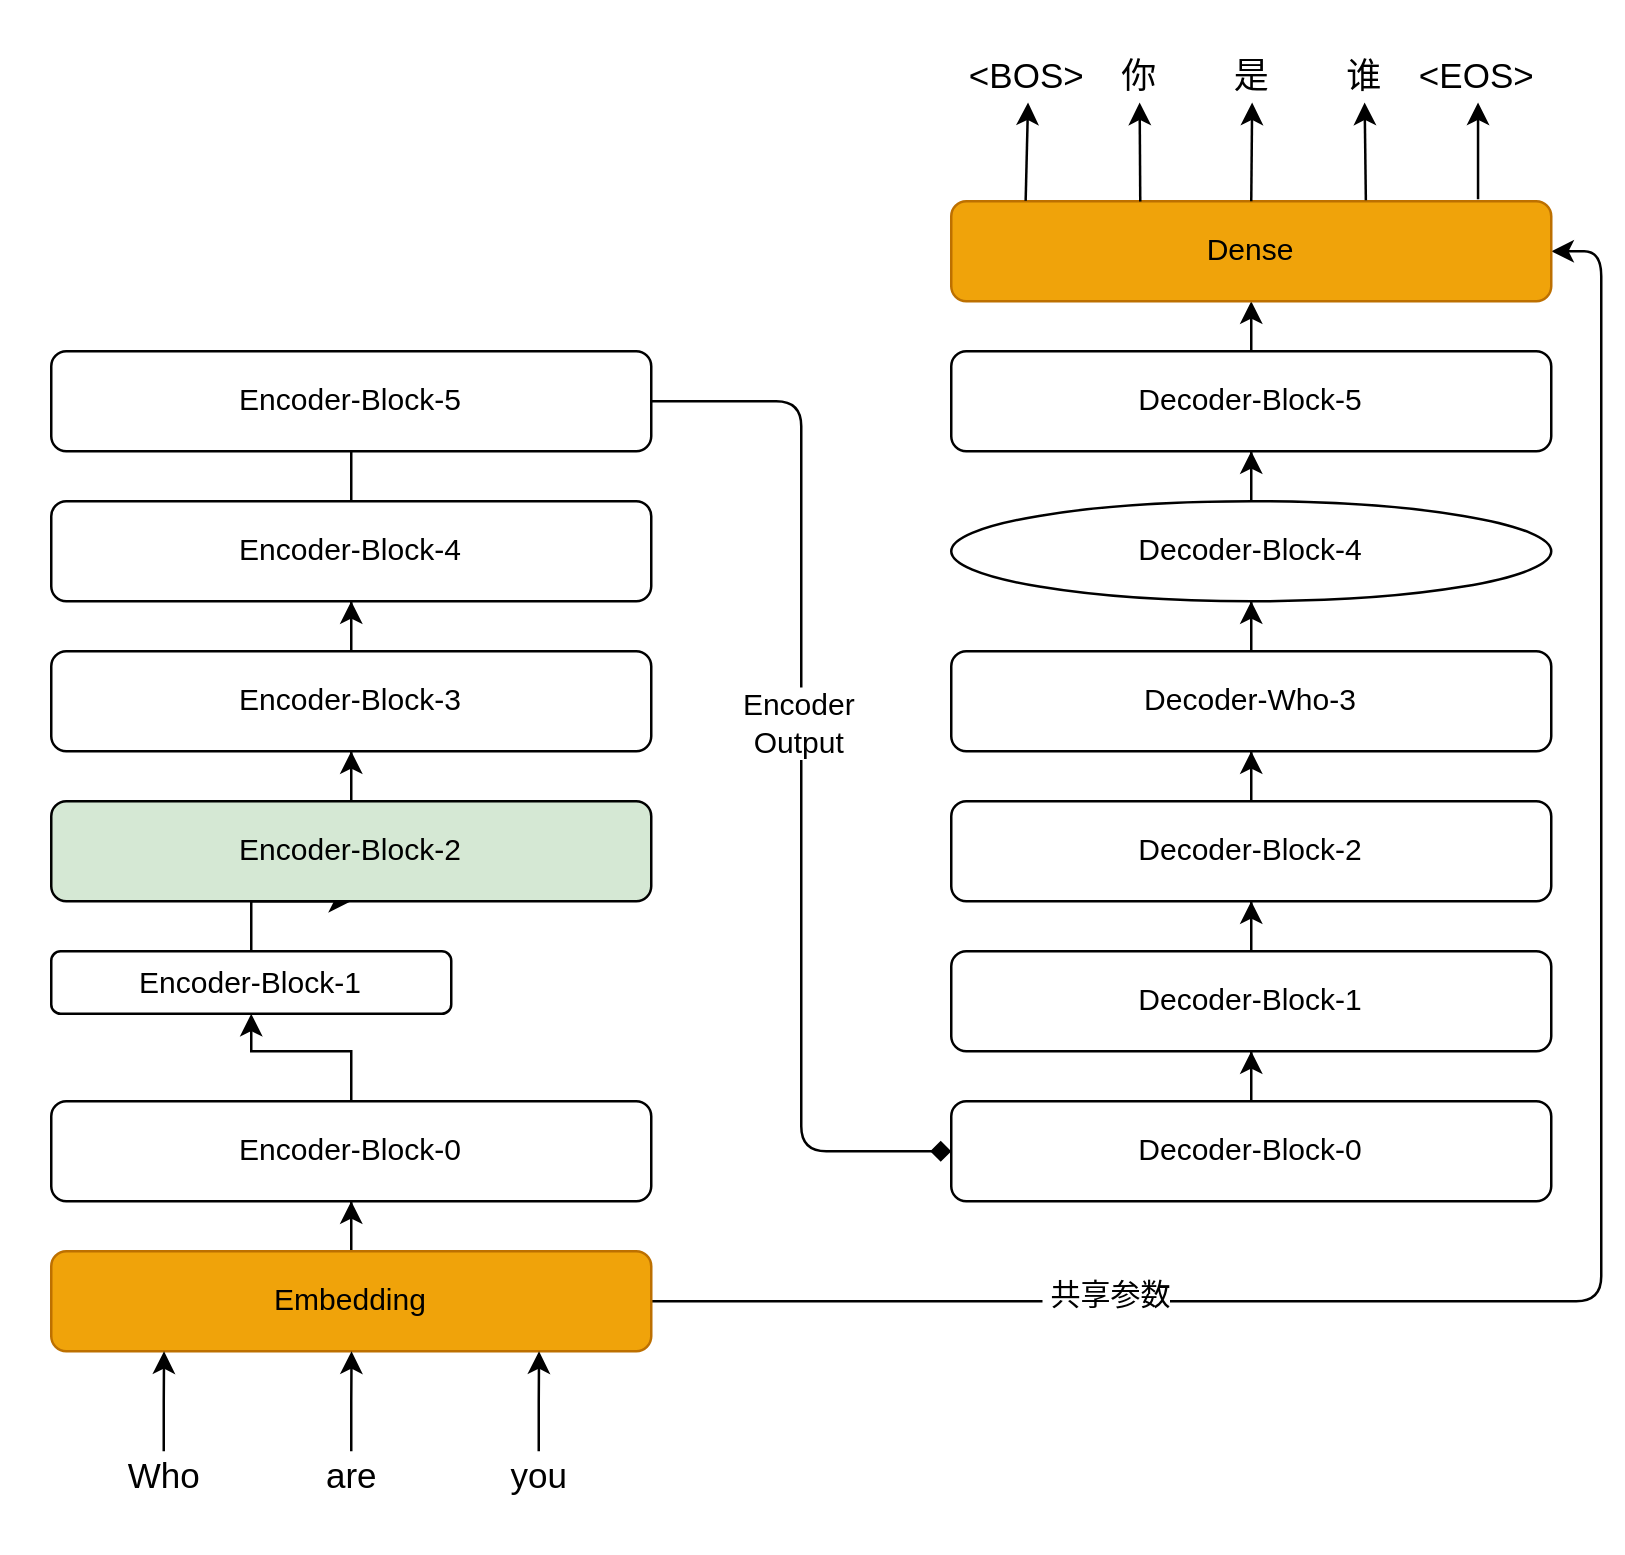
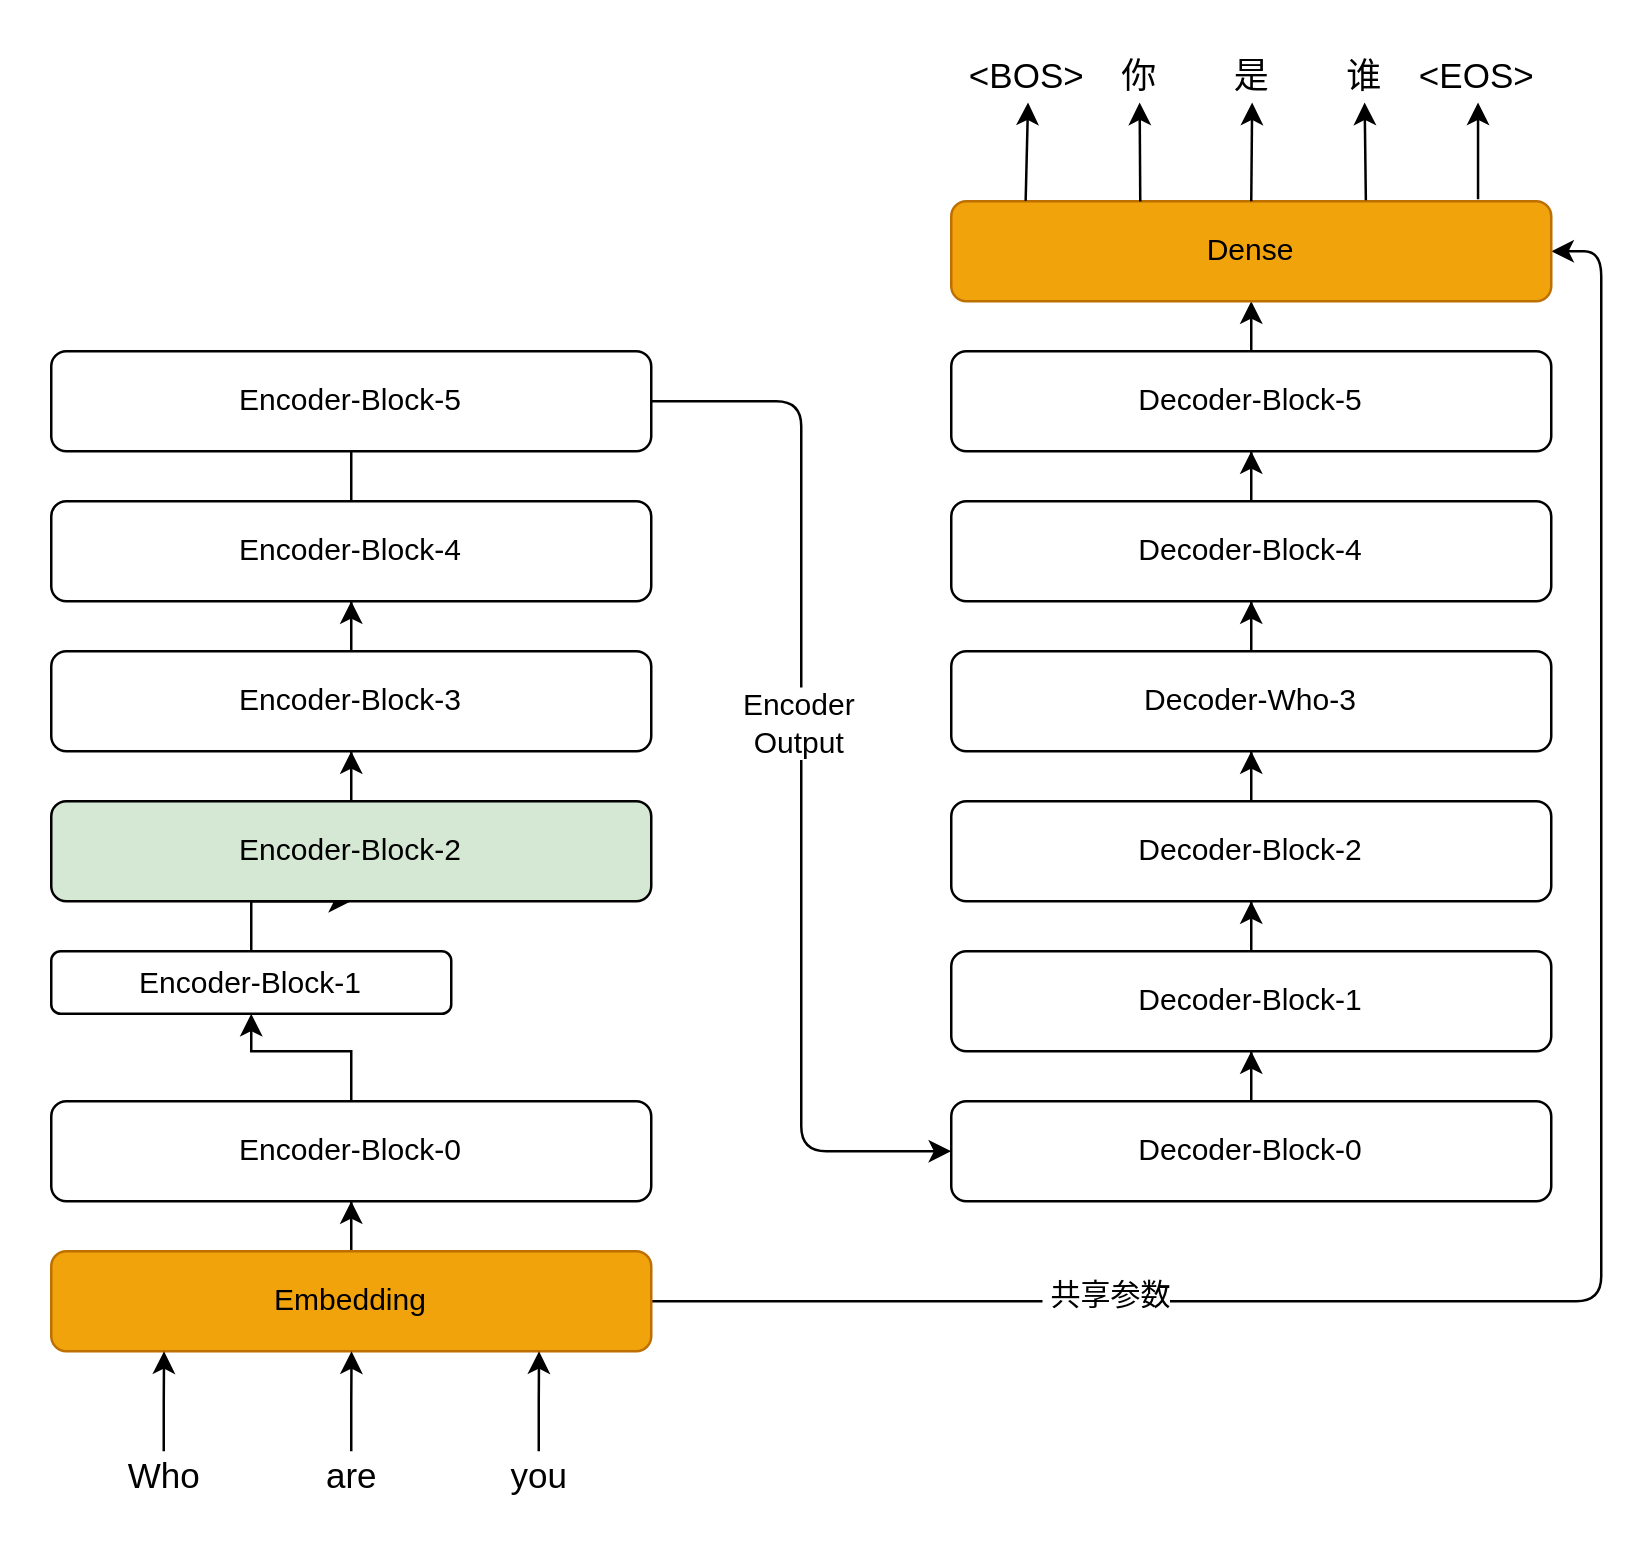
- <mxCell id="34" value="Decoder-Block-4" style="ellipse;whiteSpace=wrap;html=1;" vertex="1" parent="1"><mxGeometry x="380" y="200" width="240" height="40" as="geometry" /></mxCell>
+ <mxCell id="34" value="Decoder-Block-4" style="rounded=1;whiteSpace=wrap;html=1;" vertex="1" parent="1"><mxGeometry x="380" y="200" width="240" height="40" as="geometry" /></mxCell>
- <mxCell id="22" style="edgeStyle=orthogonalEdgeStyle;curved=0;rounded=1;sketch=0;orthogonalLoop=1;jettySize=auto;html=1;entryX=0;entryY=0.5;entryDx=0;entryDy=0;endArrow=diamond;" edge="1" parent="1" source="24" target="26"><mxGeometry relative="1" as="geometry" /></mxCell>
+ <mxCell id="22" style="edgeStyle=orthogonalEdgeStyle;curved=0;rounded=1;sketch=0;orthogonalLoop=1;jettySize=auto;html=1;entryX=0;entryY=0.5;entryDx=0;entryDy=0;" edge="1" parent="1" source="24" target="26"><mxGeometry relative="1" as="geometry" /></mxCell>
